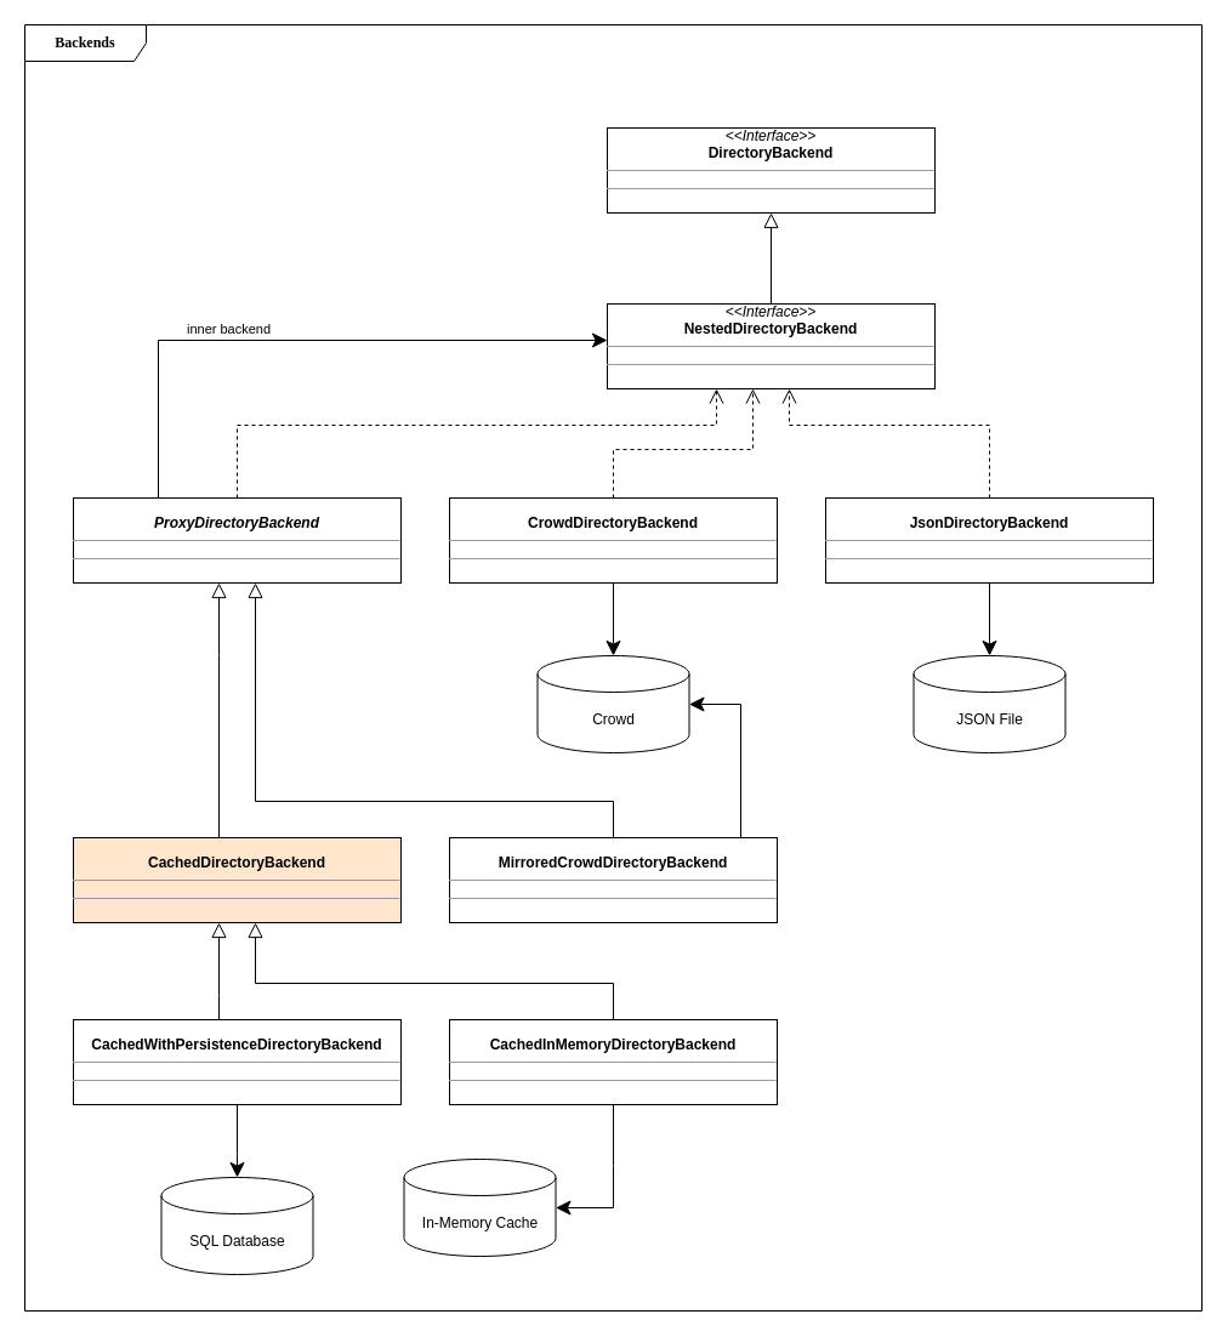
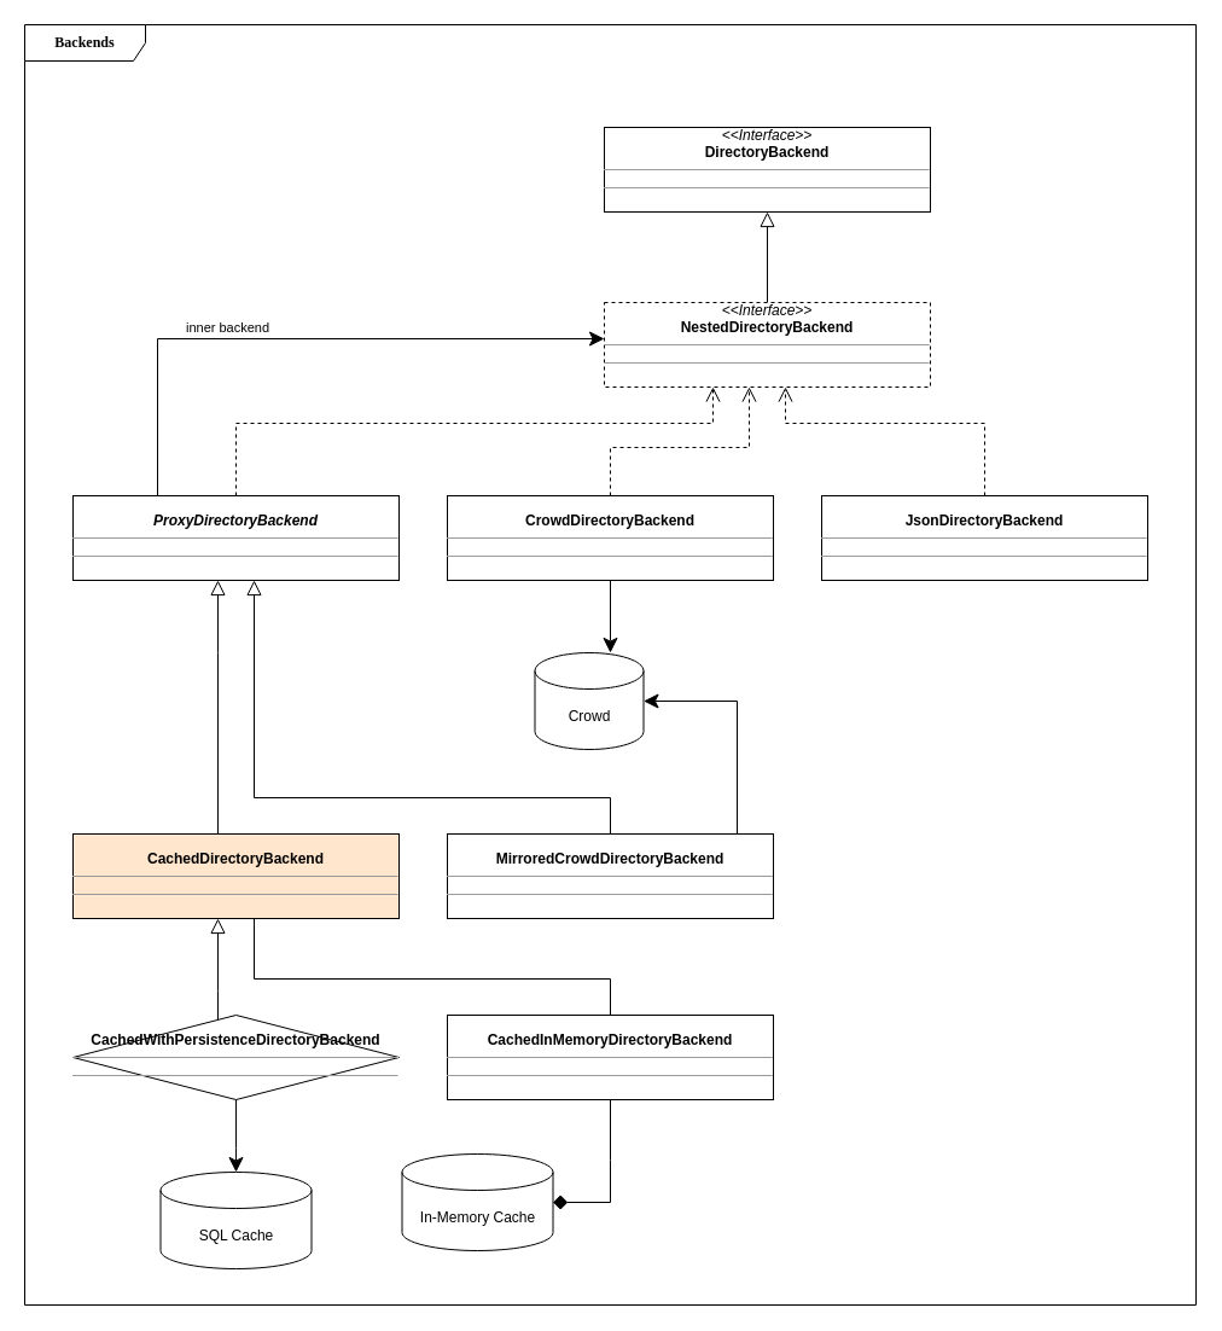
- <mxCell id="5" value="&lt;div style=&quot;text-align: center&quot;&gt;&lt;i&gt;&amp;lt;&amp;lt;Interface&amp;gt;&amp;gt;&lt;/i&gt;&lt;br&gt;&lt;/div&gt;&lt;div style=&quot;text-align: center&quot;&gt;&lt;span&gt;&lt;b&gt;NestedDirectoryBackend&lt;/b&gt;&lt;/span&gt;&lt;/div&gt;&lt;hr size=&quot;1&quot;&gt;&lt;div style=&quot;height: 2px&quot;&gt;&lt;/div&gt;&lt;hr size=&quot;1&quot;&gt;&lt;div style=&quot;height: 2px&quot;&gt;&lt;/div&gt;" style="verticalAlign=top;align=left;overflow=fill;fontSize=12;fontFamily=Helvetica;html=1;" parent="1" vertex="1"><mxGeometry x="500" y="250" width="270" height="70" as="geometry" /></mxCell>
+ <mxCell id="5" value="&lt;div style=&quot;text-align: center&quot;&gt;&lt;i&gt;&amp;lt;&amp;lt;Interface&amp;gt;&amp;gt;&lt;/i&gt;&lt;br&gt;&lt;/div&gt;&lt;div style=&quot;text-align: center&quot;&gt;&lt;span&gt;&lt;b&gt;NestedDirectoryBackend&lt;/b&gt;&lt;/span&gt;&lt;/div&gt;&lt;hr size=&quot;1&quot;&gt;&lt;div style=&quot;height: 2px&quot;&gt;&lt;/div&gt;&lt;hr size=&quot;1&quot;&gt;&lt;div style=&quot;height: 2px&quot;&gt;&lt;/div&gt;" style="verticalAlign=top;align=left;overflow=fill;fontSize=12;fontFamily=Helvetica;html=1;dashed=1;" parent="1" vertex="1"><mxGeometry x="500" y="250" width="270" height="70" as="geometry" /></mxCell>
- <mxCell id="21" style="edgeStyle=orthogonalEdgeStyle;rounded=0;html=1;labelBackgroundColor=none;startFill=0;endArrow=classic;endFill=1;endSize=10;fontFamily=Verdana;fontSize=10;" parent="1" source="8" target="20" edge="1"><mxGeometry relative="1" as="geometry"><Array as="points"><mxPoint x="815" y="580" /></Array><mxPoint x="825" y="490" as="sourcePoint" /><mxPoint x="825" y="580" as="targetPoint" /></mxGeometry></mxCell>
- <mxCell id="18" value="Crowd" style="shape=cylinder3;whiteSpace=wrap;html=1;boundedLbl=1;backgroundOutline=1;size=15;" parent="1" vertex="1"><mxGeometry x="442.5" y="540" width="125" height="80" as="geometry" /></mxCell>
+ <mxCell id="18" value="Crowd" style="shape=cylinder3;whiteSpace=wrap;html=1;boundedLbl=1;backgroundOutline=1;size=15;" parent="1" vertex="1"><mxGeometry x="442.5" y="540" width="90" height="80" as="geometry" /></mxCell>
- <mxCell id="20" value="JSON File" style="shape=cylinder3;whiteSpace=wrap;html=1;boundedLbl=1;backgroundOutline=1;size=15;" parent="1" vertex="1"><mxGeometry x="752.5" y="540" width="125" height="80" as="geometry" /></mxCell>
- <mxCell id="26" style="edgeStyle=orthogonalEdgeStyle;rounded=0;html=1;labelBackgroundColor=none;startFill=0;endArrow=block;endFill=0;endSize=10;fontFamily=Verdana;fontSize=10;" parent="1" source="11" target="10" edge="1"><mxGeometry relative="1" as="geometry"><Array as="points"><mxPoint x="505" y="810" /><mxPoint x="210" y="810" /></Array><mxPoint x="205" y="880" as="sourcePoint" /><mxPoint x="205" y="770" as="targetPoint" /></mxGeometry></mxCell>
+ <mxCell id="26" style="edgeStyle=orthogonalEdgeStyle;rounded=0;html=1;labelBackgroundColor=none;startFill=0;endArrow=none;endFill=0;endSize=10;fontFamily=Verdana;fontSize=10;" parent="1" source="11" target="10" edge="1"><mxGeometry relative="1" as="geometry"><Array as="points"><mxPoint x="505" y="810" /><mxPoint x="210" y="810" /></Array><mxPoint x="205" y="880" as="sourcePoint" /><mxPoint x="205" y="770" as="targetPoint" /></mxGeometry></mxCell>
- <mxCell id="12" value="&lt;div style=&quot;text-align: center&quot;&gt;&lt;b&gt;&lt;br&gt;&lt;/b&gt;&lt;/div&gt;&lt;div style=&quot;text-align: center&quot;&gt;&lt;b&gt;CachedWithPersistenceDirectoryBackend&lt;/b&gt;&lt;br&gt;&lt;/div&gt;&lt;hr size=&quot;1&quot;&gt;&lt;div style=&quot;height: 2px&quot;&gt;&lt;/div&gt;&lt;hr size=&quot;1&quot;&gt;&lt;div style=&quot;height: 2px&quot;&gt;&lt;/div&gt;" style="verticalAlign=top;align=left;overflow=fill;fontSize=12;fontFamily=Helvetica;html=1;" parent="1" vertex="1"><mxGeometry x="60" y="840" width="270" height="70" as="geometry" /></mxCell>
+ <mxCell id="12" value="&lt;div style=&quot;text-align: center&quot;&gt;&lt;b&gt;&lt;br&gt;&lt;/b&gt;&lt;/div&gt;&lt;div style=&quot;text-align: center&quot;&gt;&lt;b&gt;CachedWithPersistenceDirectoryBackend&lt;/b&gt;&lt;br&gt;&lt;/div&gt;&lt;hr size=&quot;1&quot;&gt;&lt;div style=&quot;height: 2px&quot;&gt;&lt;/div&gt;&lt;hr size=&quot;1&quot;&gt;&lt;div style=&quot;height: 2px&quot;&gt;&lt;/div&gt;" style="rhombus;verticalAlign=top;align=left;overflow=fill;fontSize=12;fontFamily=Helvetica;html=1;" parent="1" vertex="1"><mxGeometry x="60" y="840" width="270" height="70" as="geometry" /></mxCell>
- <mxCell id="30" style="edgeStyle=orthogonalEdgeStyle;rounded=0;html=1;labelBackgroundColor=none;startFill=0;endArrow=classic;endFill=1;endSize=10;fontFamily=Verdana;fontSize=10;" parent="1" source="11" target="29" edge="1"><mxGeometry relative="1" as="geometry"><Array as="points"><mxPoint x="505" y="960" /><mxPoint x="505" y="960" /></Array><mxPoint x="205" y="920" as="sourcePoint" /><mxPoint x="205" y="980" as="targetPoint" /></mxGeometry></mxCell>
+ <mxCell id="30" style="edgeStyle=orthogonalEdgeStyle;rounded=0;html=1;labelBackgroundColor=none;startFill=0;endArrow=diamond;endFill=1;endSize=10;fontFamily=Verdana;fontSize=10;" parent="1" source="11" target="29" edge="1"><mxGeometry relative="1" as="geometry"><Array as="points"><mxPoint x="505" y="960" /><mxPoint x="505" y="960" /></Array><mxPoint x="205" y="920" as="sourcePoint" /><mxPoint x="205" y="980" as="targetPoint" /></mxGeometry></mxCell>
- <mxCell id="27" value="SQL Database" style="shape=cylinder3;whiteSpace=wrap;html=1;boundedLbl=1;backgroundOutline=1;size=15;" parent="1" vertex="1"><mxGeometry x="132.5" y="970" width="125" height="80" as="geometry" /></mxCell>
+ <mxCell id="27" value="SQL Cache" style="shape=cylinder3;whiteSpace=wrap;html=1;boundedLbl=1;backgroundOutline=1;size=15;" parent="1" vertex="1"><mxGeometry x="132.5" y="970" width="125" height="80" as="geometry" /></mxCell>
